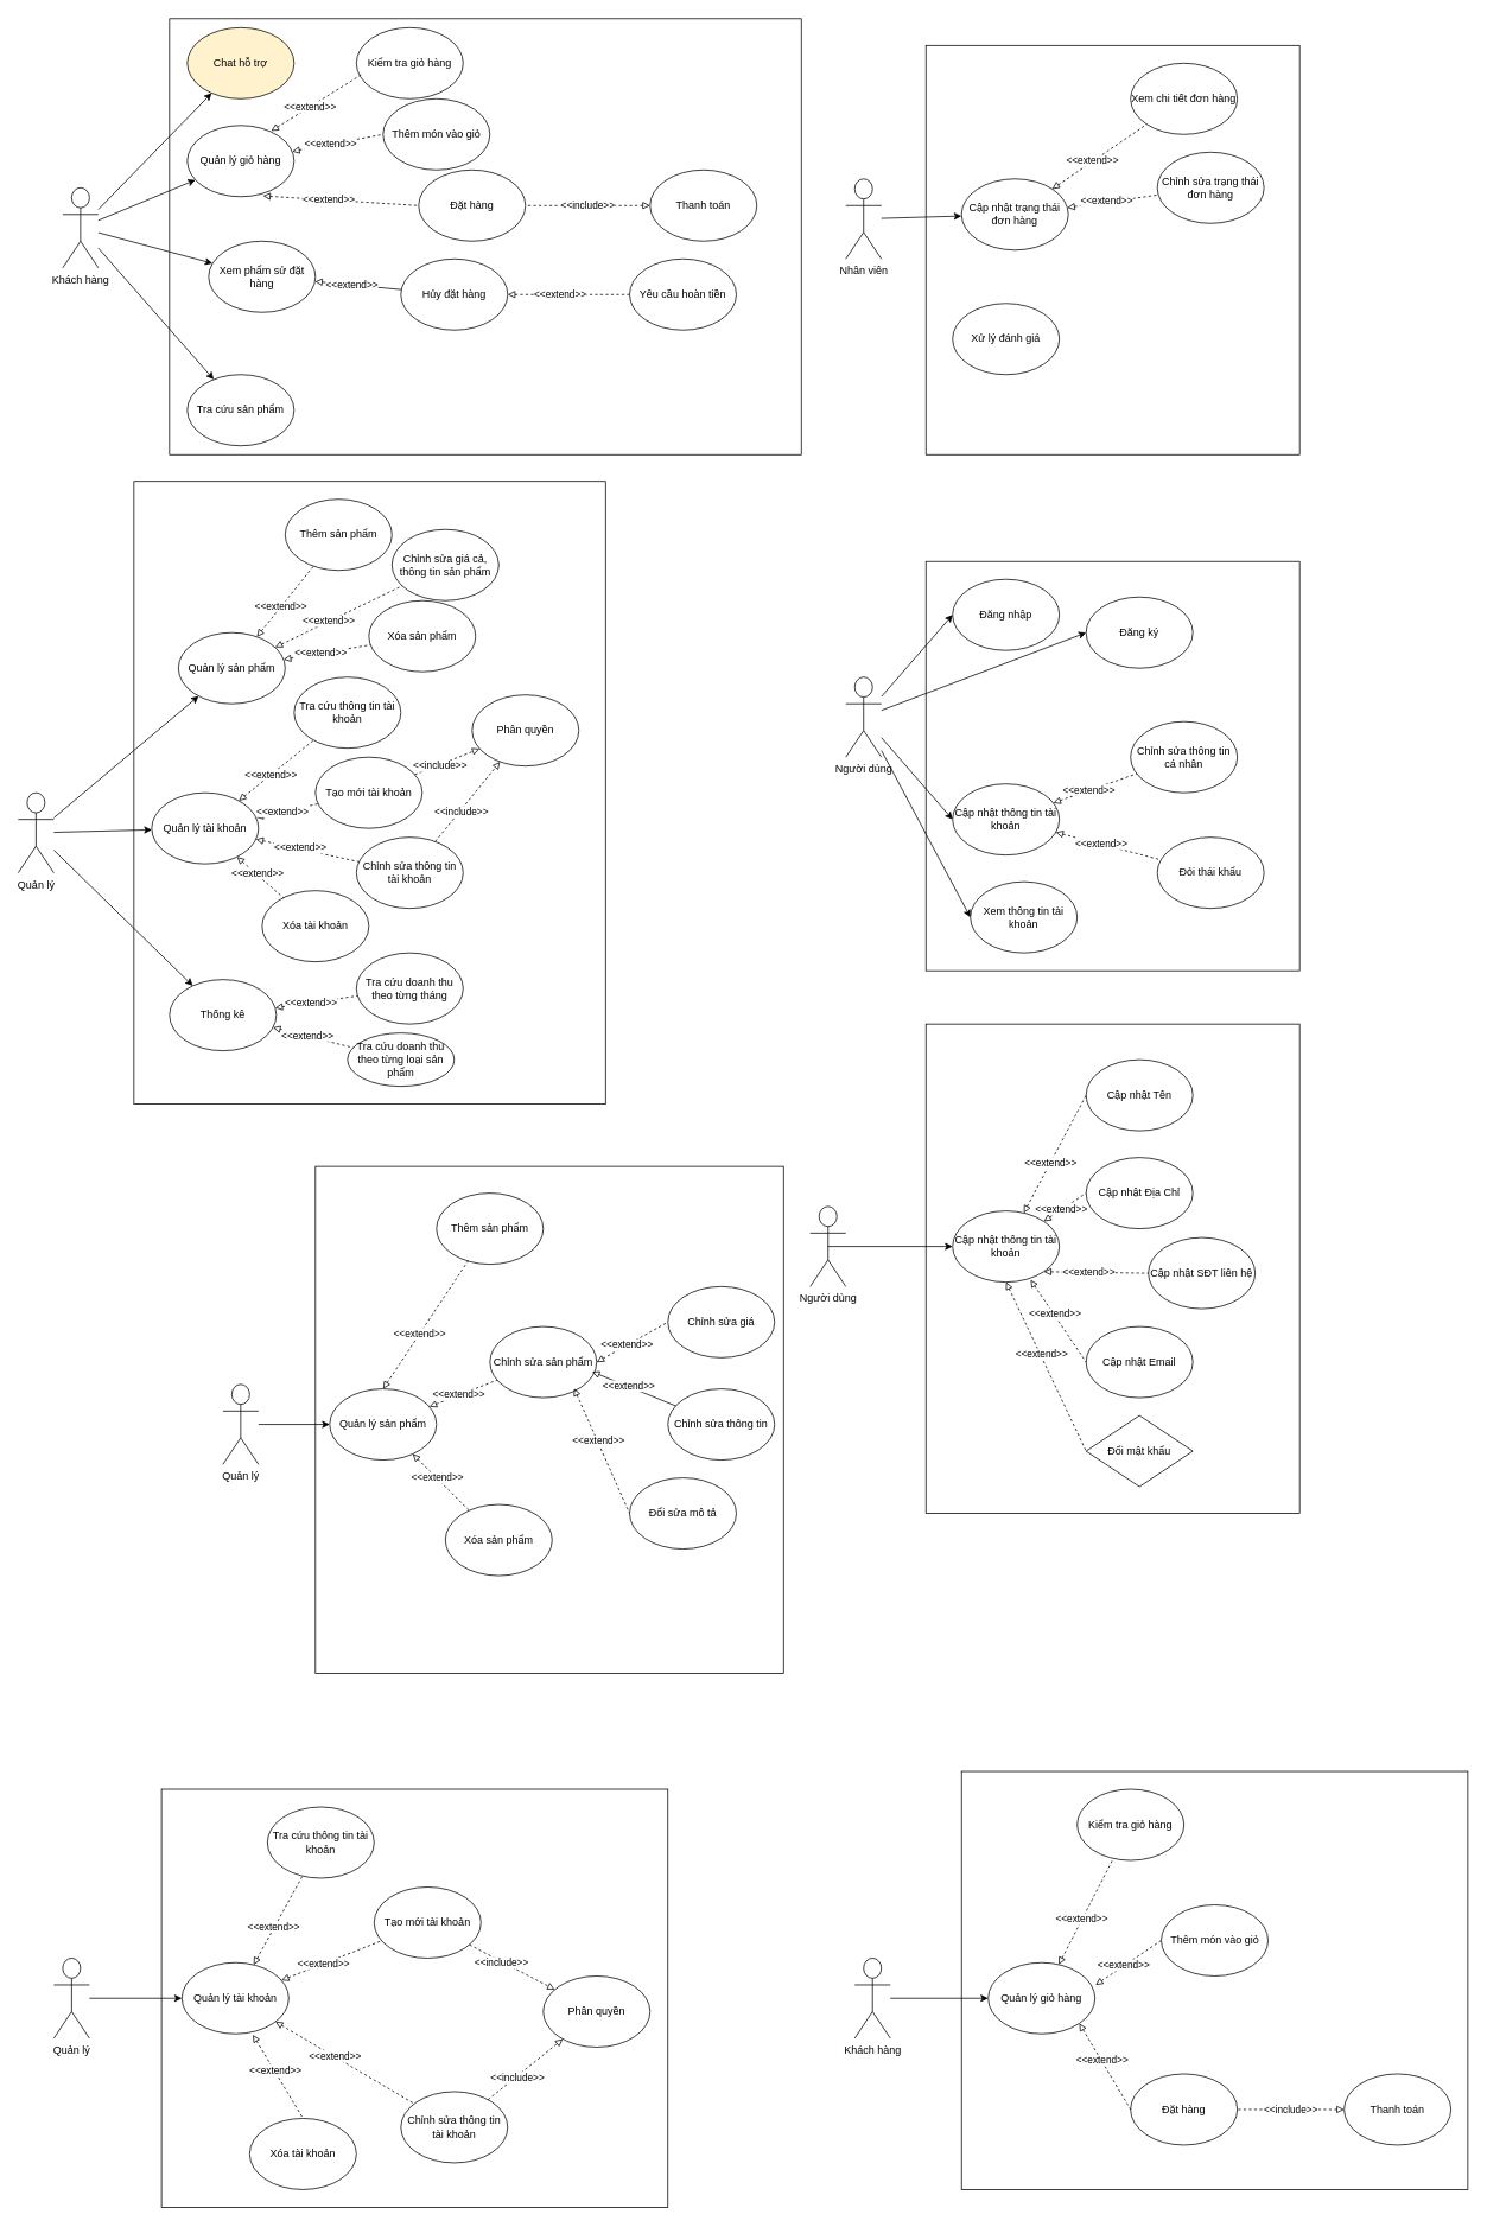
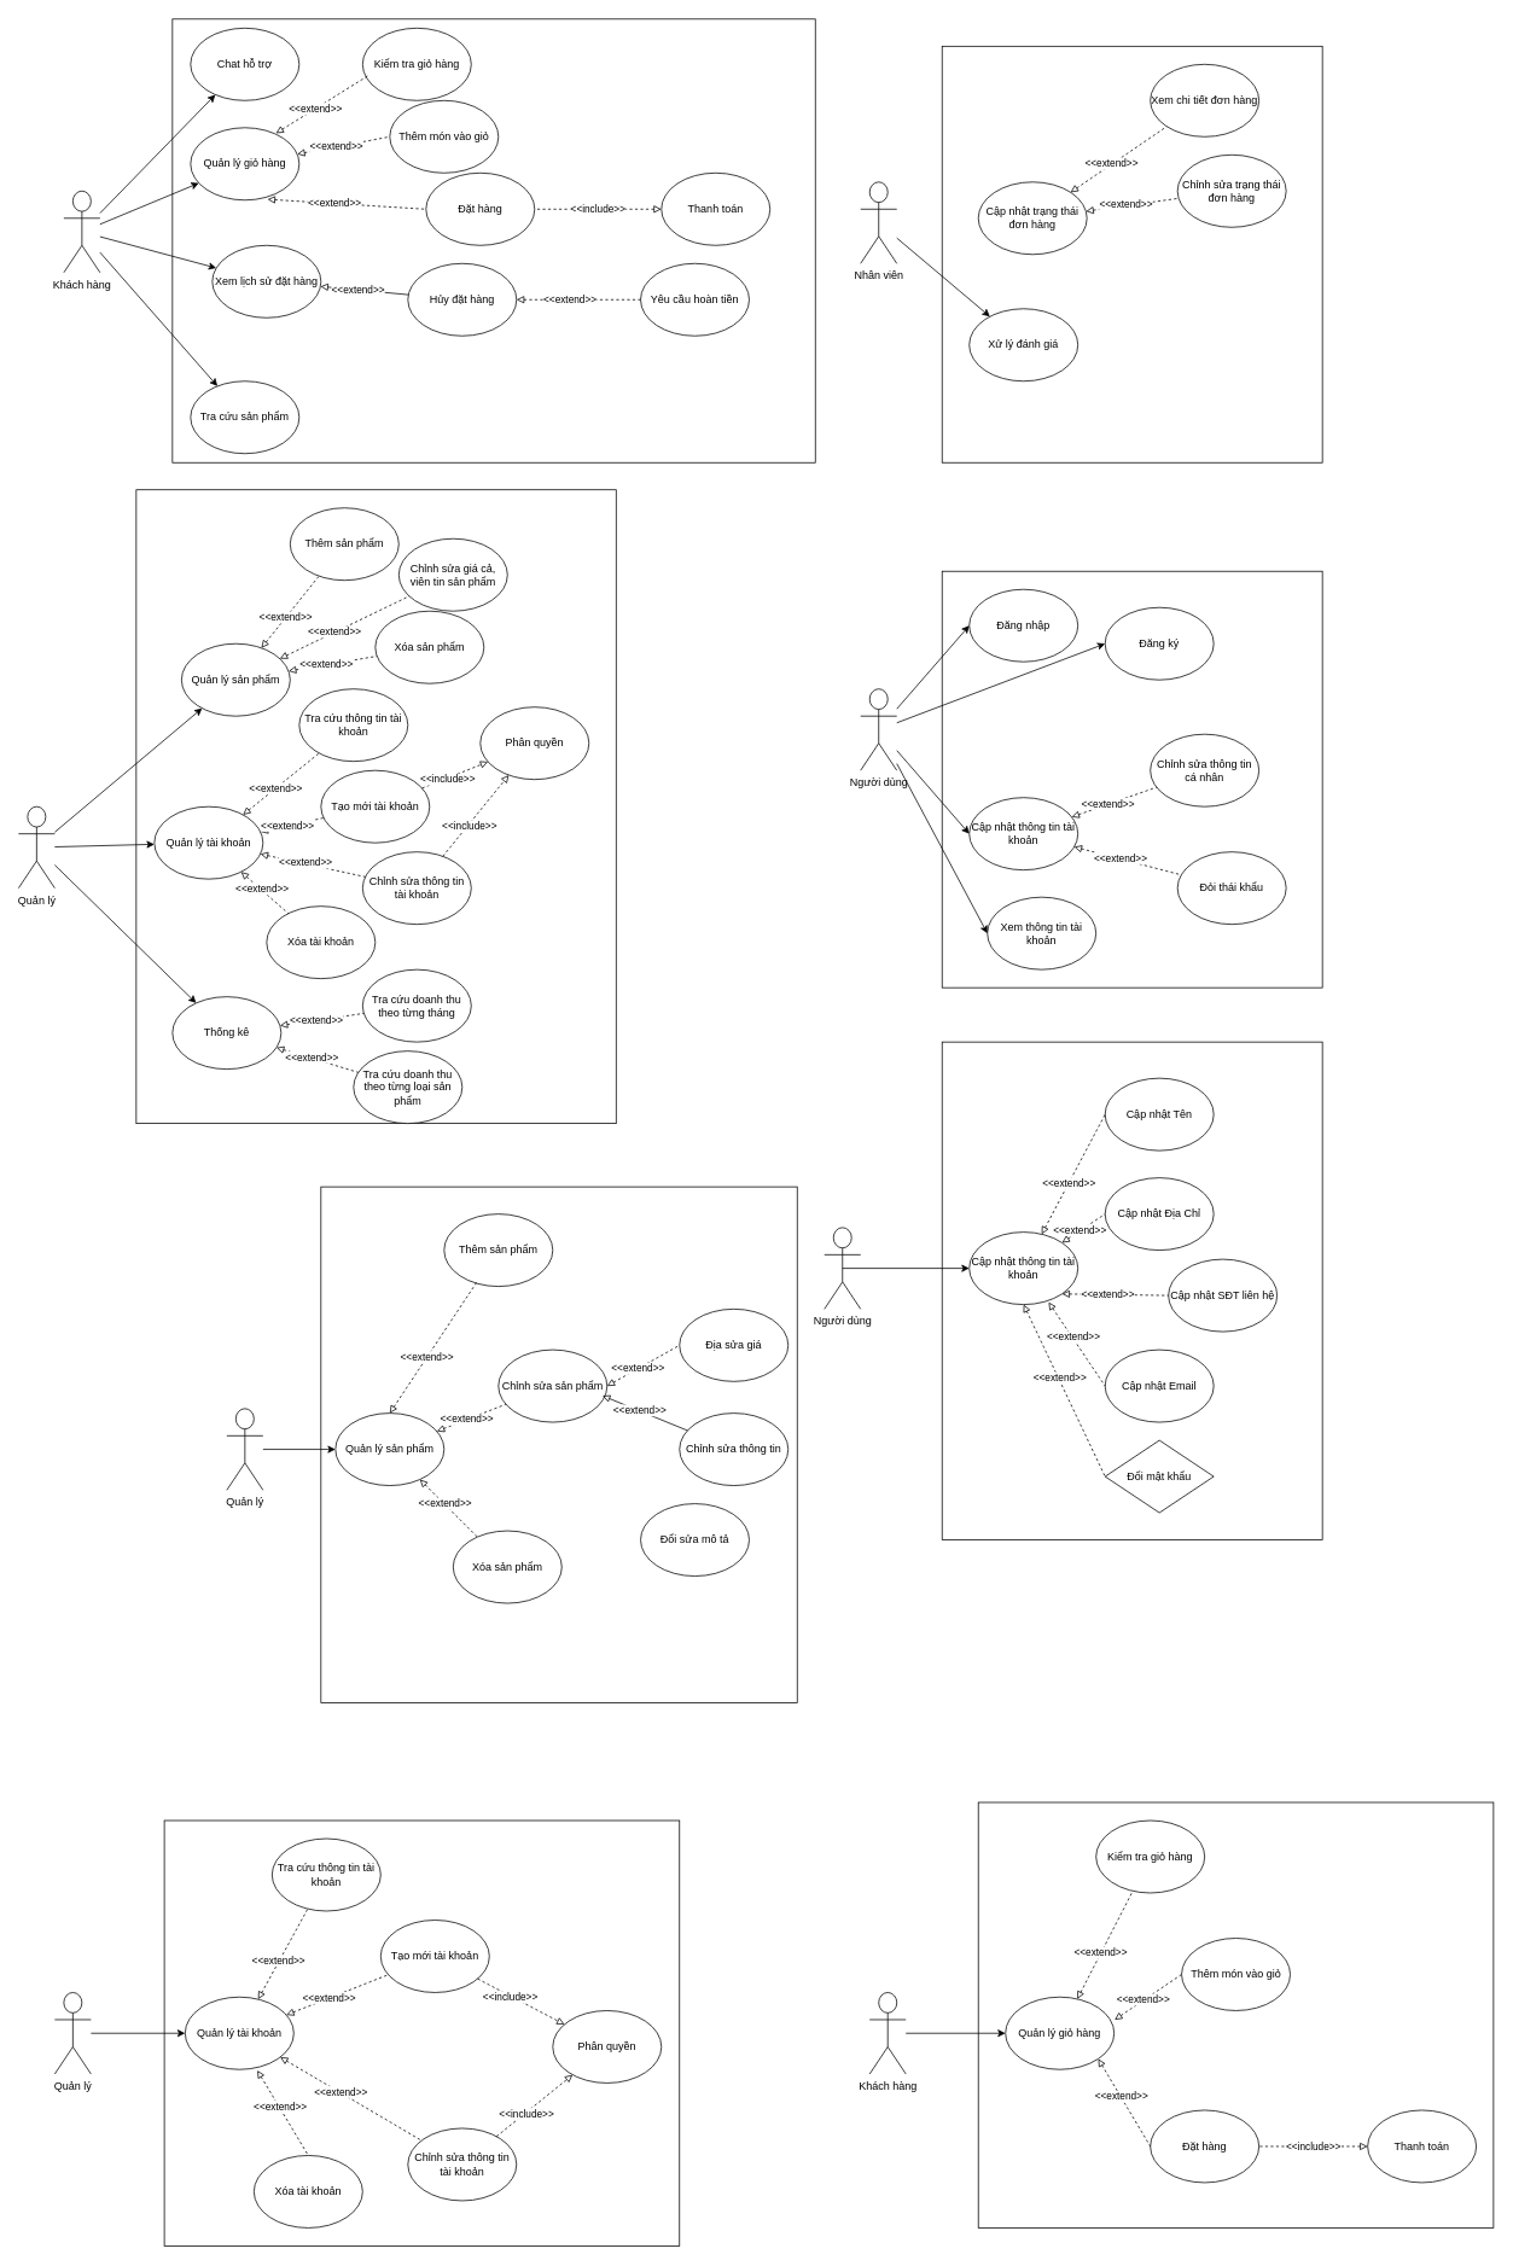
- <mxCell id="3" value="Chat hỗ trợ" style="ellipse;whiteSpace=wrap;html=1;fillColor=#fff2cc;" parent="1" vertex="1"><mxGeometry x="210" y="30" width="120" height="80" as="geometry" /></mxCell>
+ <mxCell id="3" value="Chat hỗ trợ" style="ellipse;whiteSpace=wrap;html=1;" parent="1" vertex="1"><mxGeometry x="210" y="30" width="120" height="80" as="geometry" /></mxCell>
- <mxCell id="36" value="" style="rounded=0;orthogonalLoop=1;jettySize=auto;html=1;" parent="1" source="27" target="29" edge="1"><mxGeometry relative="1" as="geometry"><mxPoint x="990" y="244" as="sourcePoint" /><mxPoint x="1270" y="224" as="targetPoint" /></mxGeometry></mxCell>
+ <mxCell id="36" value="" style="rounded=0;orthogonalLoop=1;jettySize=auto;html=1;" parent="1" source="27" target="30" edge="1"><mxGeometry relative="1" as="geometry"><mxPoint x="990" y="244" as="sourcePoint" /><mxPoint x="1270" y="224" as="targetPoint" /></mxGeometry></mxCell>
- <mxCell id="8" value="Xem phẩm sử đặt hàng" style="ellipse;whiteSpace=wrap;html=1;" parent="1" vertex="1"><mxGeometry x="234" y="270" width="120" height="80" as="geometry" /></mxCell>
+ <mxCell id="8" value="Xem lịch sử đặt hàng" style="ellipse;whiteSpace=wrap;html=1;" parent="1" vertex="1"><mxGeometry x="234" y="270" width="120" height="80" as="geometry" /></mxCell>
- <mxCell id="42" value="Chỉnh sửa giá cả, thông tin sản phẩm" style="ellipse;whiteSpace=wrap;html=1;" parent="1" vertex="1"><mxGeometry x="440" y="594" width="120" height="80" as="geometry" /></mxCell>
+ <mxCell id="42" value="Chỉnh sửa giá cả, viên tin sản phẩm" style="ellipse;whiteSpace=wrap;html=1;" parent="1" vertex="1"><mxGeometry x="440" y="594" width="120" height="80" as="geometry" /></mxCell>
- <mxCell id="61" value="Tra cứu doanh thu theo từng loại sản phẩm" style="ellipse;whiteSpace=wrap;html=1;" parent="1" vertex="1"><mxGeometry x="390" y="1160" width="120" height="60" as="geometry" /></mxCell>
+ <mxCell id="61" value="Tra cứu doanh thu theo từng loại sản phẩm" style="ellipse;whiteSpace=wrap;html=1;" parent="1" vertex="1"><mxGeometry x="390" y="1160" width="120" height="80" as="geometry" /></mxCell>
- <mxCell id="123" value="Chỉnh sửa giá" style="ellipse;whiteSpace=wrap;html=1;" vertex="1" parent="1"><mxGeometry x="750" y="1445" width="120" height="80" as="geometry" /></mxCell>
+ <mxCell id="123" value="Địa sửa giá" style="ellipse;whiteSpace=wrap;html=1;" vertex="1" parent="1"><mxGeometry x="750" y="1445" width="120" height="80" as="geometry" /></mxCell>
- <mxCell id="130" style="rounded=0;orthogonalLoop=1;jettySize=auto;html=1;endArrow=none;endFill=0;dashed=1;startArrow=block;startFill=0;exitX=0.788;exitY=0.868;exitDx=0;exitDy=0;exitPerimeter=0;entryX=0;entryY=0.5;entryDx=0;entryDy=0;" edge="1" parent="1" source="115" target="125"><mxGeometry relative="1" as="geometry"><mxPoint x="675" y="1551" as="sourcePoint" /><mxPoint x="751" y="1562" as="targetPoint" /></mxGeometry></mxCell>
- <mxCell id="131" value="&amp;lt;&amp;lt;extend&amp;gt;&amp;gt;" style="edgeLabel;html=1;align=center;verticalAlign=middle;resizable=0;points=[];" vertex="1" connectable="0" parent="130"><mxGeometry x="-0.151" y="1" relative="1" as="geometry"><mxPoint as="offset" /></mxGeometry></mxCell>
